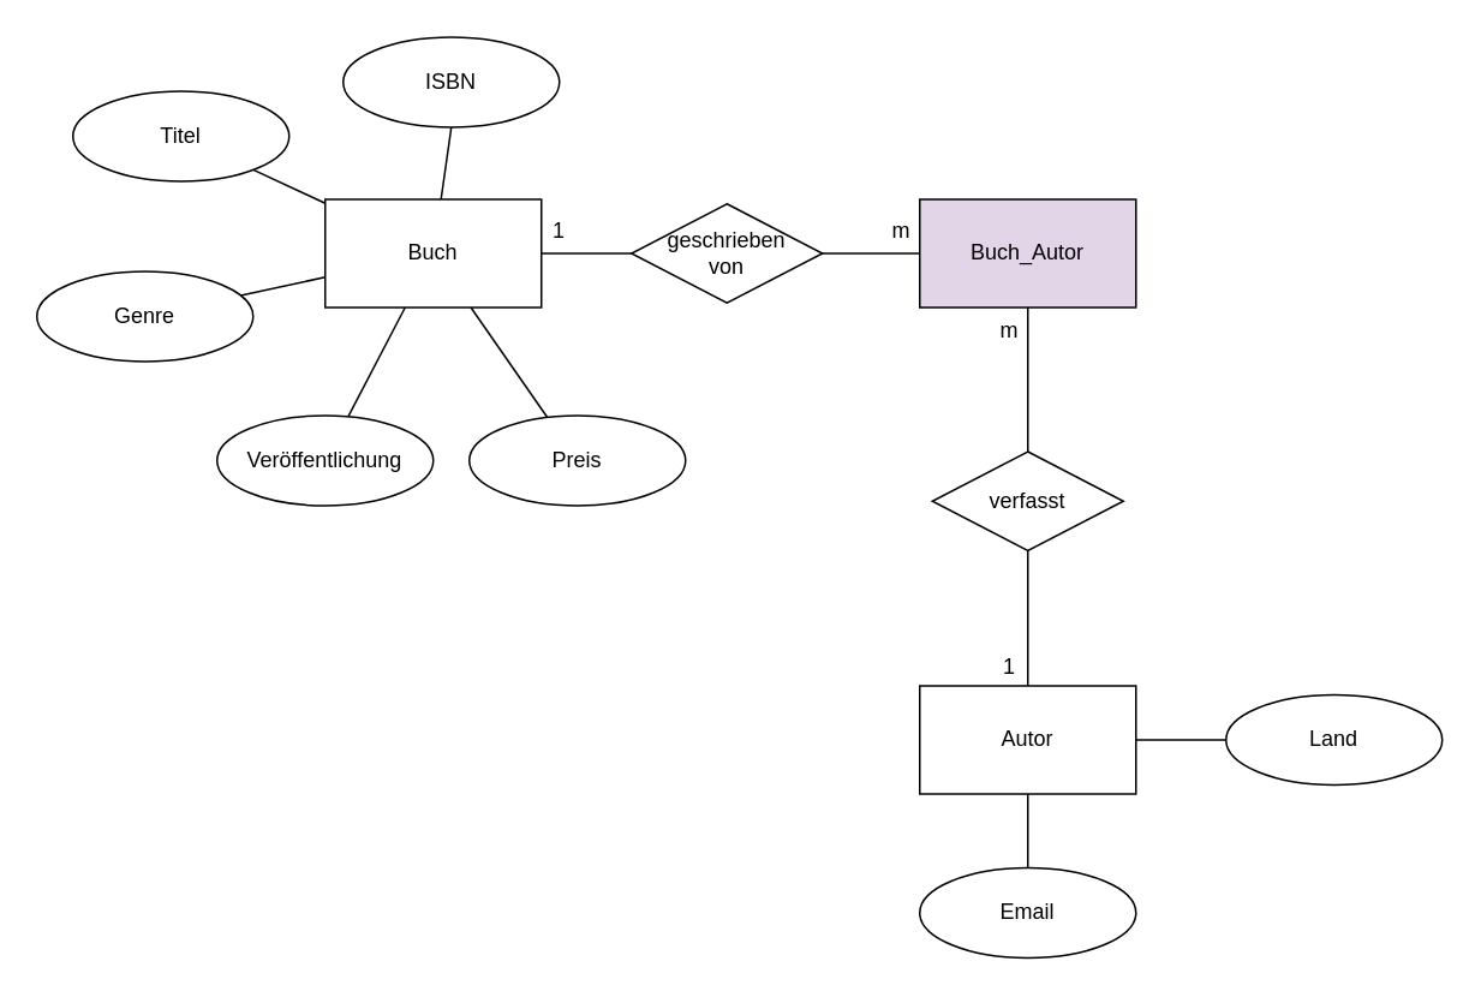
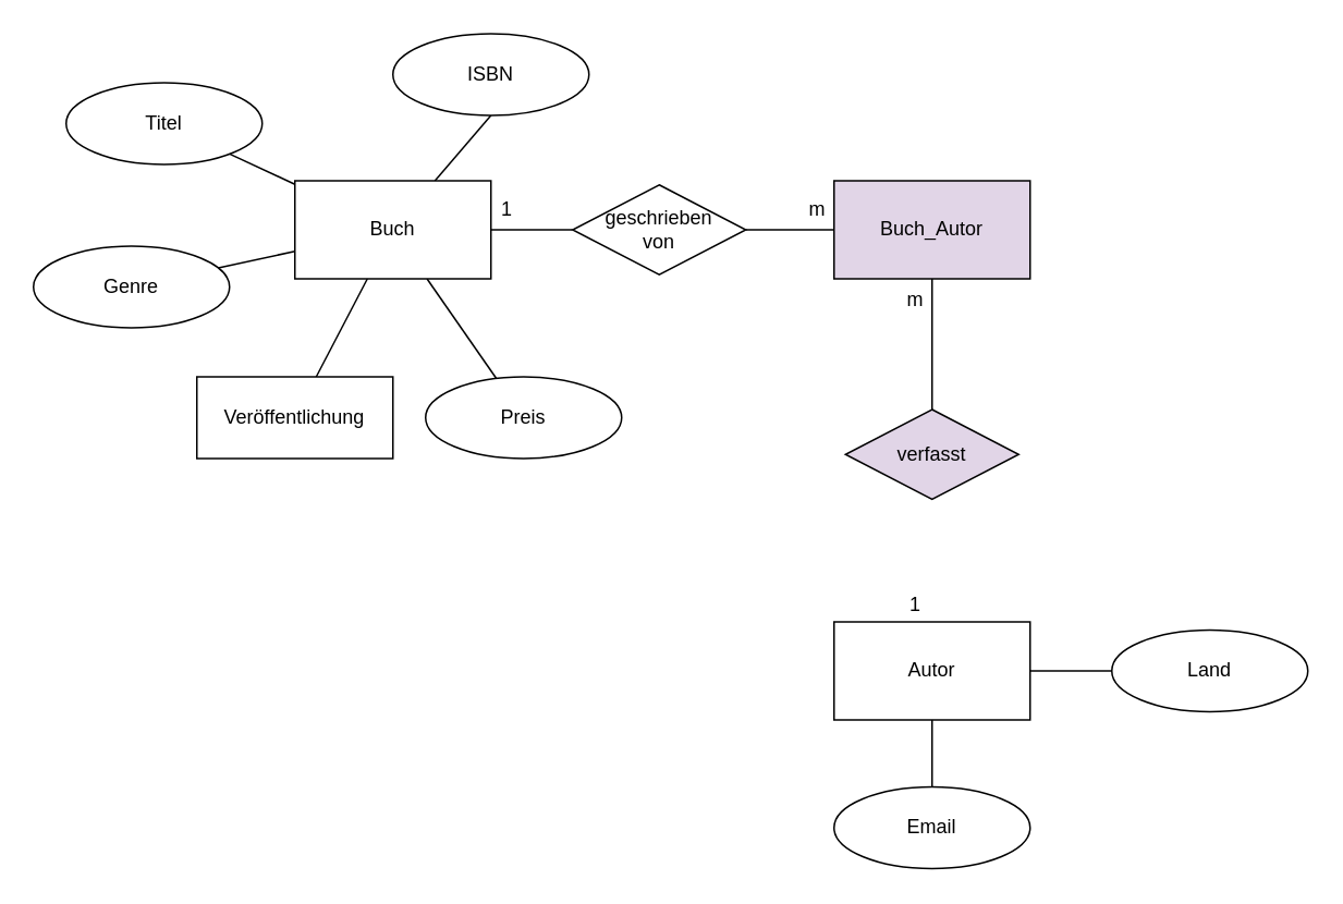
- <mxCell id="18" value="ISBN" style="ellipse;whiteSpace=wrap;html=1;" vertex="1" parent="1"><mxGeometry x="190" y="20" width="120" height="50" as="geometry" /></mxCell>
+ <mxCell id="18" value="ISBN" style="ellipse;whiteSpace=wrap;html=1;" vertex="1" parent="1"><mxGeometry x="240" y="20" width="120" height="50" as="geometry" /></mxCell>
- <mxCell id="15" value="Veröffentlichung" style="ellipse;whiteSpace=wrap;html=1;" vertex="1" parent="1"><mxGeometry x="120" y="230" width="120" height="50" as="geometry" /></mxCell>
+ <mxCell id="15" value="Veröffentlichung" style="whiteSpace=wrap;html=1;rounded=0;" vertex="1" parent="1"><mxGeometry x="120" y="230" width="120" height="50" as="geometry" /></mxCell>
- <mxCell id="24" value="verfasst" style="rhombus;whiteSpace=wrap;html=1;" vertex="1" parent="1"><mxGeometry x="517" y="250" width="106" height="55" as="geometry" /></mxCell>
+ <mxCell id="24" value="verfasst" style="rhombus;whiteSpace=wrap;html=1;fillColor=#e1d5e7;" vertex="1" parent="1"><mxGeometry x="517" y="250" width="106" height="55" as="geometry" /></mxCell>
- <mxCell id="23" style="edgeStyle=orthogonalEdgeStyle;rounded=0;orthogonalLoop=1;jettySize=auto;html=1;entryX=0.5;entryY=0;entryDx=0;entryDy=0;endArrow=none;endFill=0;" edge="1" parent="1" source="24" target="7"><mxGeometry relative="1" as="geometry" /></mxCell>
